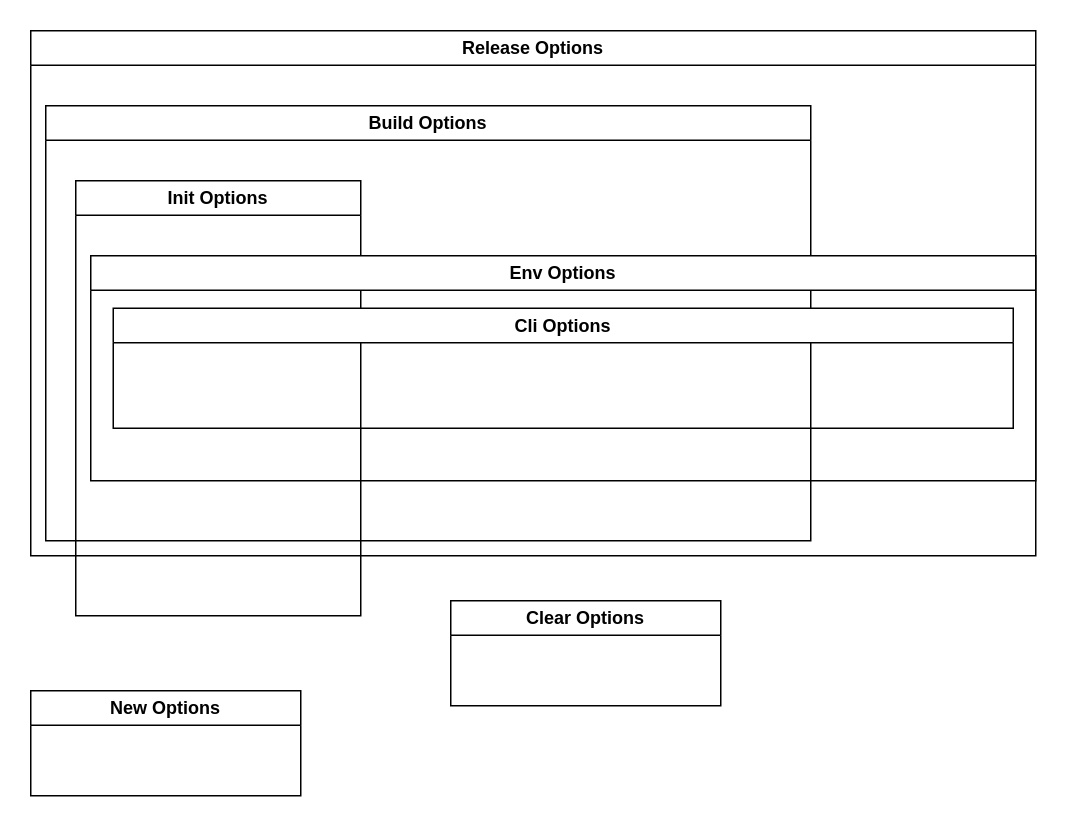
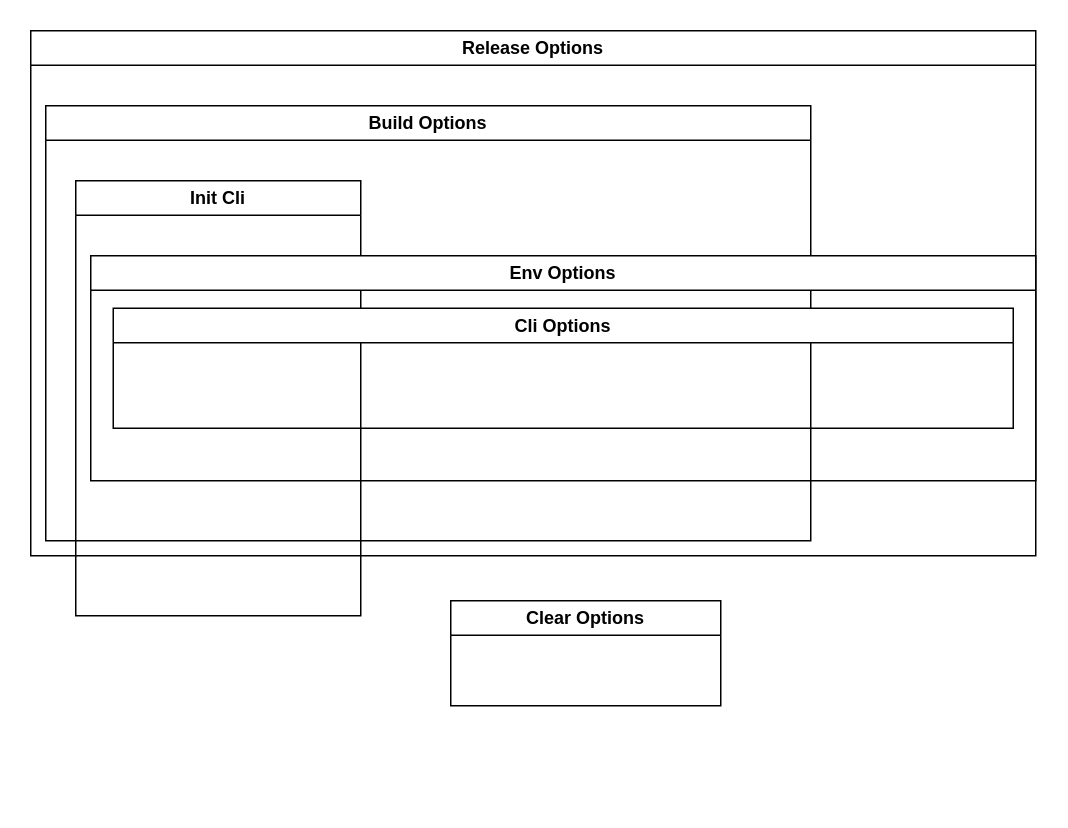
- <mxCell id="4" value="Init Options" style="swimlane;whiteSpace=wrap;html=1;" parent="3" vertex="1"><mxGeometry x="30" y="100" width="190" height="290" as="geometry"><mxRectangle x="330" y="40" width="100" height="30" as="alternateBounds" /></mxGeometry></mxCell>
+ <mxCell id="4" value="Init Cli" style="swimlane;whiteSpace=wrap;html=1;" parent="3" vertex="1"><mxGeometry x="30" y="100" width="190" height="290" as="geometry"><mxRectangle x="330" y="40" width="100" height="30" as="alternateBounds" /></mxGeometry></mxCell>
- <mxCell id="7" value="New Options" style="swimlane;whiteSpace=wrap;html=1;" parent="1" vertex="1"><mxGeometry x="20" y="460" width="180" height="70" as="geometry"><mxRectangle x="330" y="40" width="100" height="30" as="alternateBounds" /></mxGeometry></mxCell>
